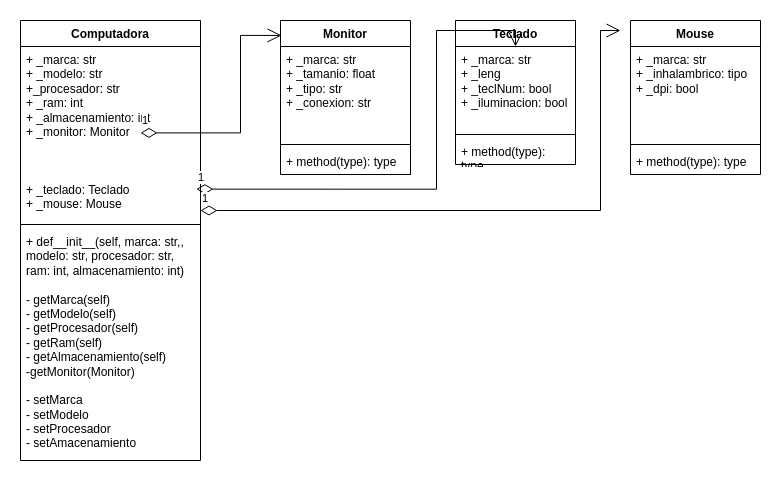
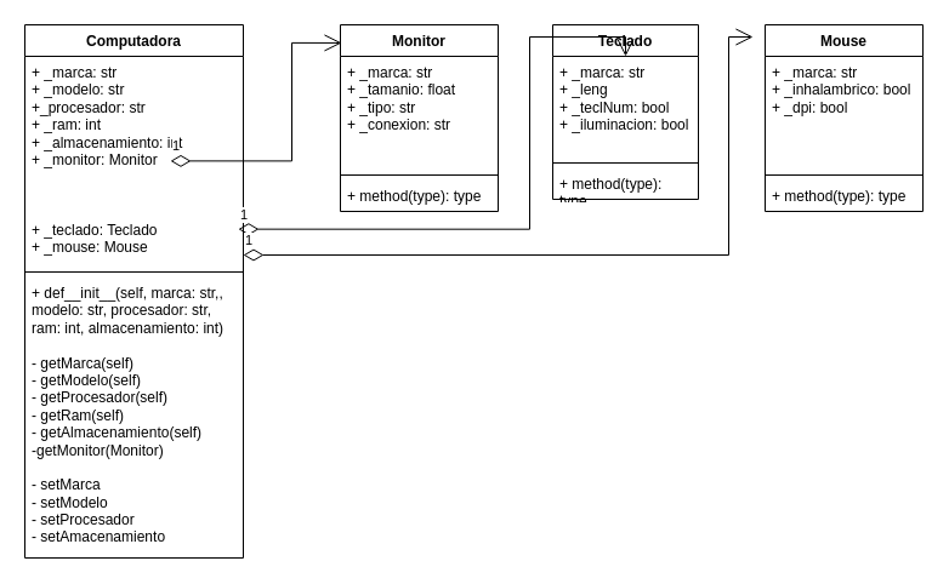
- <mxCell id="16" value="+ _marca: str&amp;nbsp;&amp;nbsp;&lt;div&gt;+ _inhalambrico: tipo&lt;/div&gt;&lt;div&gt;+ _dpi: bool&lt;/div&gt;" style="text;strokeColor=none;fillColor=none;align=left;verticalAlign=top;spacingLeft=4;spacingRight=4;overflow=hidden;rotatable=0;points=[[0,0.5],[1,0.5]];portConstraint=eastwest;whiteSpace=wrap;html=1;" vertex="1" parent="15"><mxGeometry y="26" width="130" height="94" as="geometry" /></mxCell>
+ <mxCell id="16" value="+ _marca: str&amp;nbsp;&amp;nbsp;&lt;div&gt;+ _inhalambrico: bool&lt;/div&gt;&lt;div&gt;+ _dpi: bool&lt;/div&gt;" style="text;strokeColor=none;fillColor=none;align=left;verticalAlign=top;spacingLeft=4;spacingRight=4;overflow=hidden;rotatable=0;points=[[0,0.5],[1,0.5]];portConstraint=eastwest;whiteSpace=wrap;html=1;" vertex="1" parent="15"><mxGeometry y="26" width="130" height="94" as="geometry" /></mxCell>
